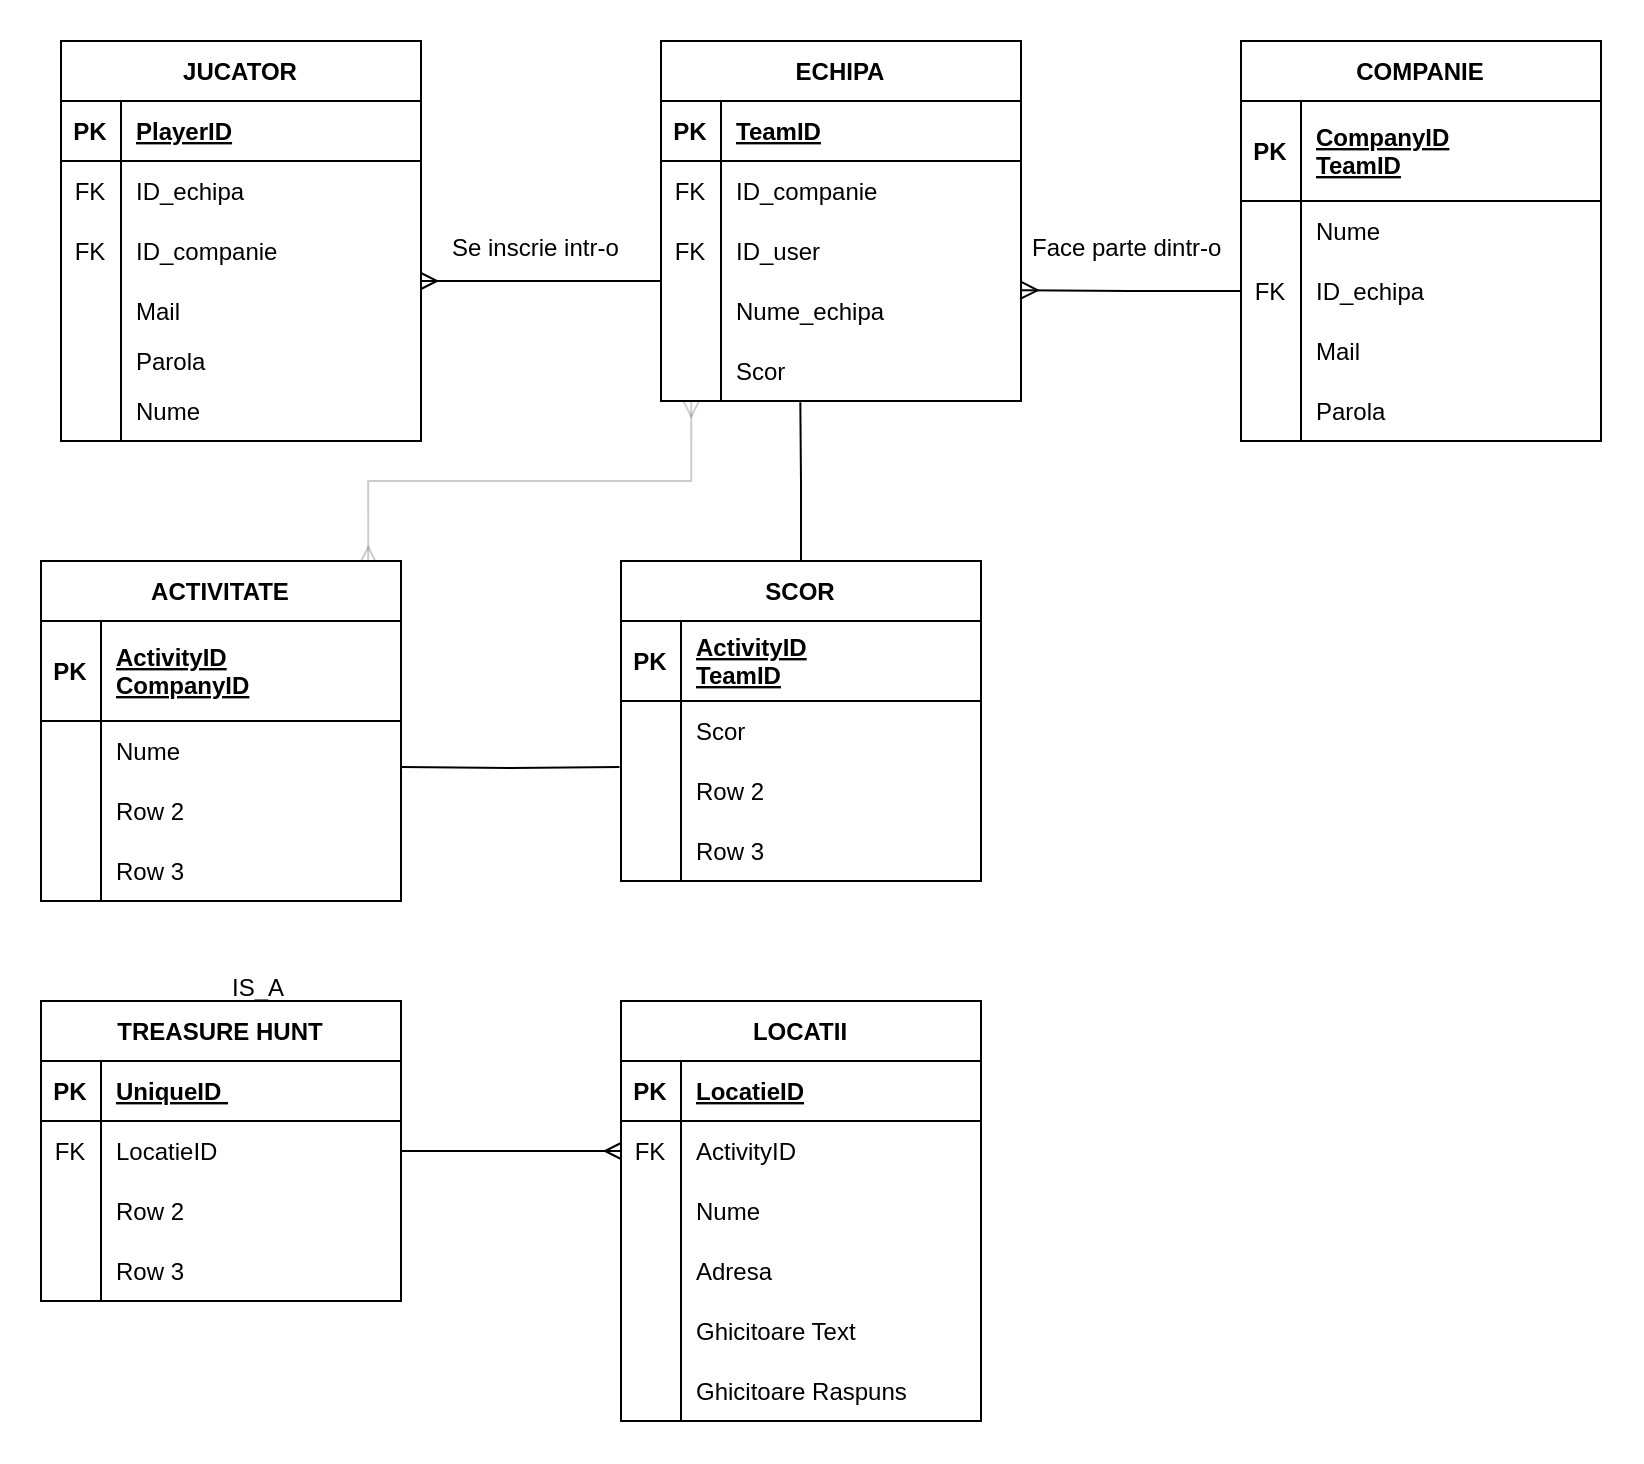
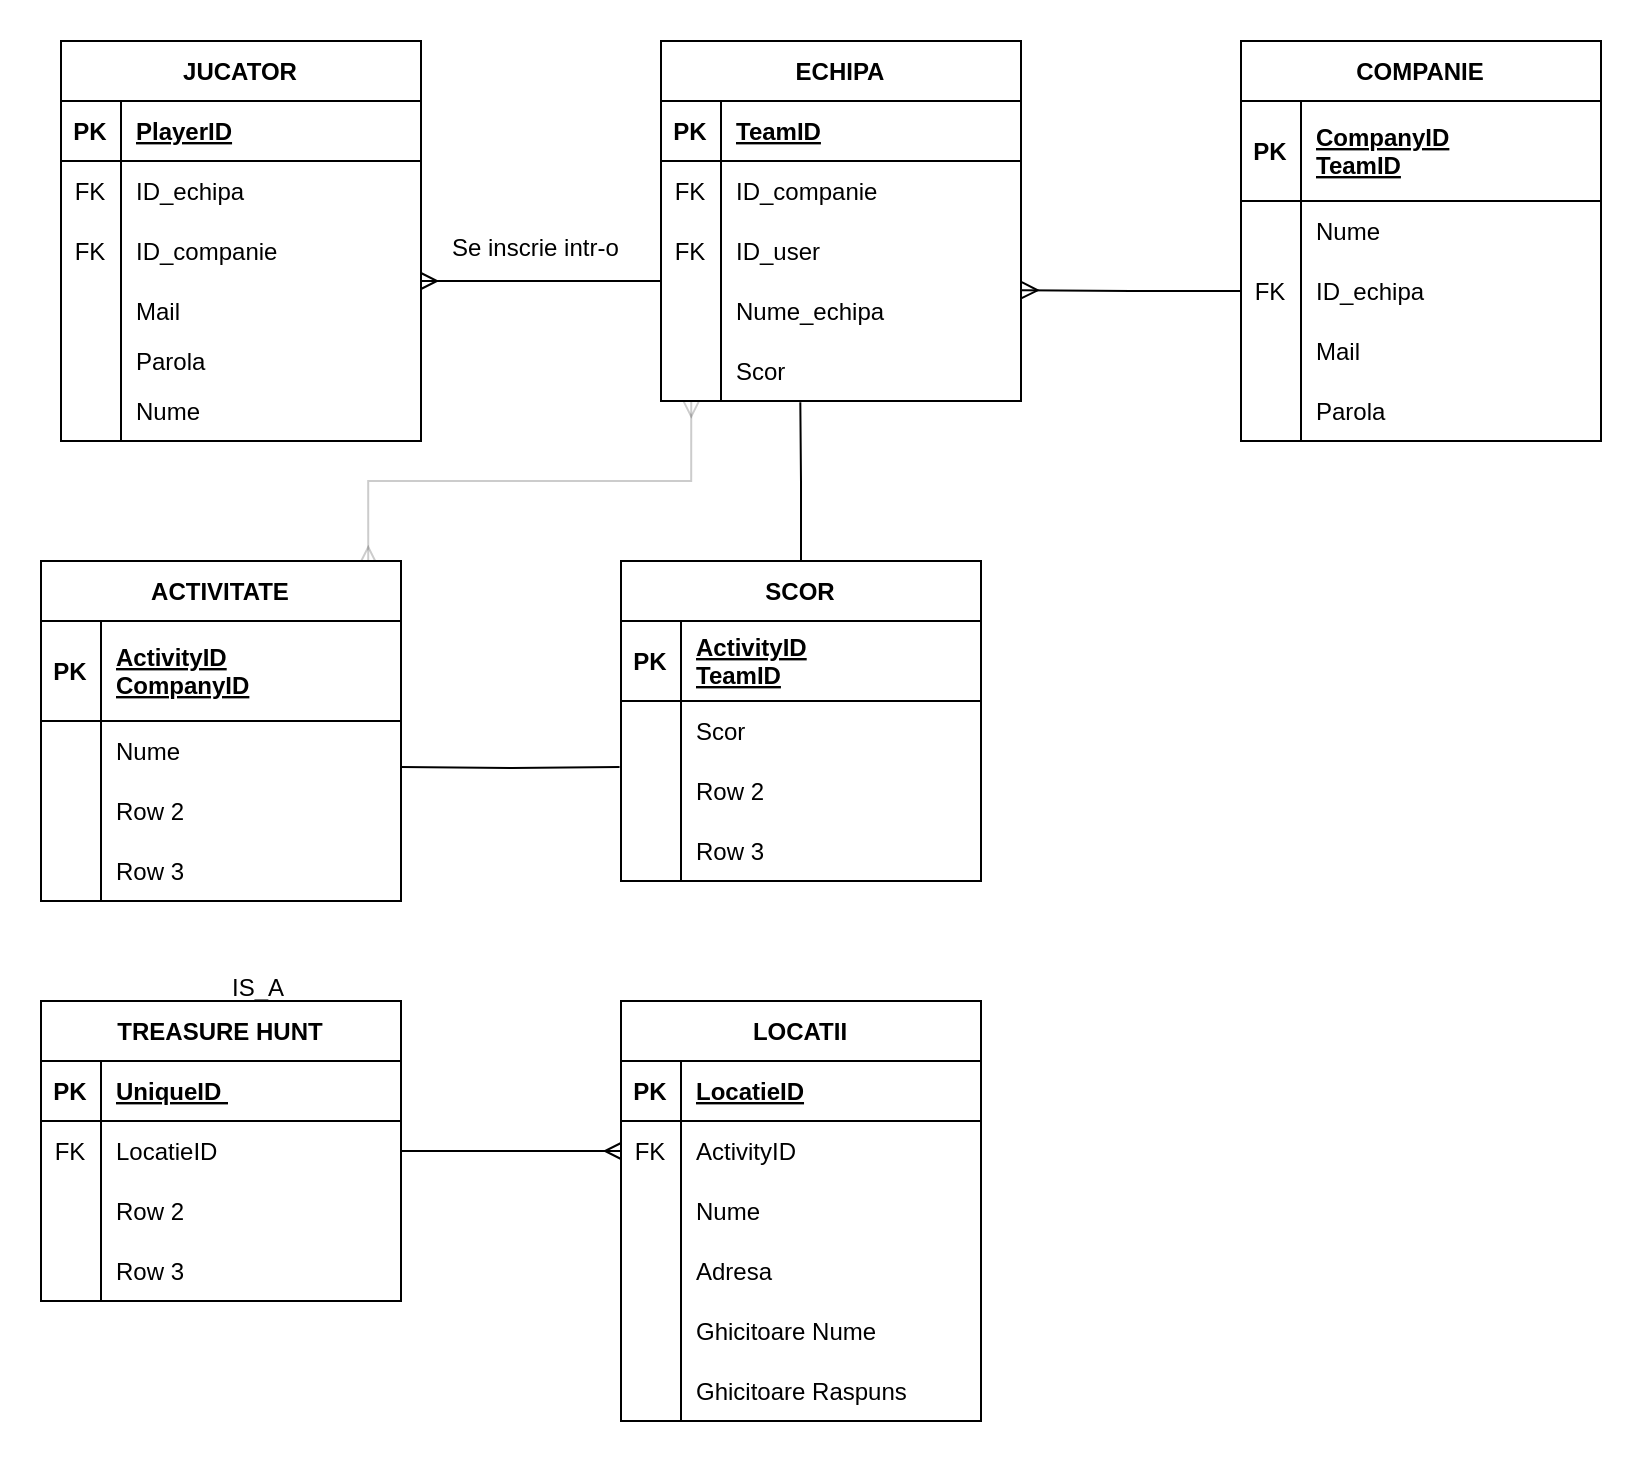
- <mxCell id="70" value="Face parte dintr-o" style="text;strokeColor=none;fillColor=none;spacingLeft=4;spacingRight=4;overflow=hidden;rotatable=0;points=[[0,0.5],[1,0.5]];portConstraint=eastwest;fontSize=12;" parent="1" vertex="1"><mxGeometry x="510" y="110" width="110" height="30" as="geometry" /></mxCell>
- <mxCell id="115" value="Ghicitoare Text" style="shape=partialRectangle;connectable=0;fillColor=none;top=0;left=0;bottom=0;right=0;align=left;spacingLeft=6;overflow=hidden;" vertex="1" parent="113"><mxGeometry x="30" width="150" height="30" as="geometry"><mxRectangle width="150" height="30" as="alternateBounds" /></mxGeometry></mxCell>
+ <mxCell id="115" value="Ghicitoare Nume" style="shape=partialRectangle;connectable=0;fillColor=none;top=0;left=0;bottom=0;right=0;align=left;spacingLeft=6;overflow=hidden;" vertex="1" parent="113"><mxGeometry x="30" width="150" height="30" as="geometry"><mxRectangle width="150" height="30" as="alternateBounds" /></mxGeometry></mxCell>
